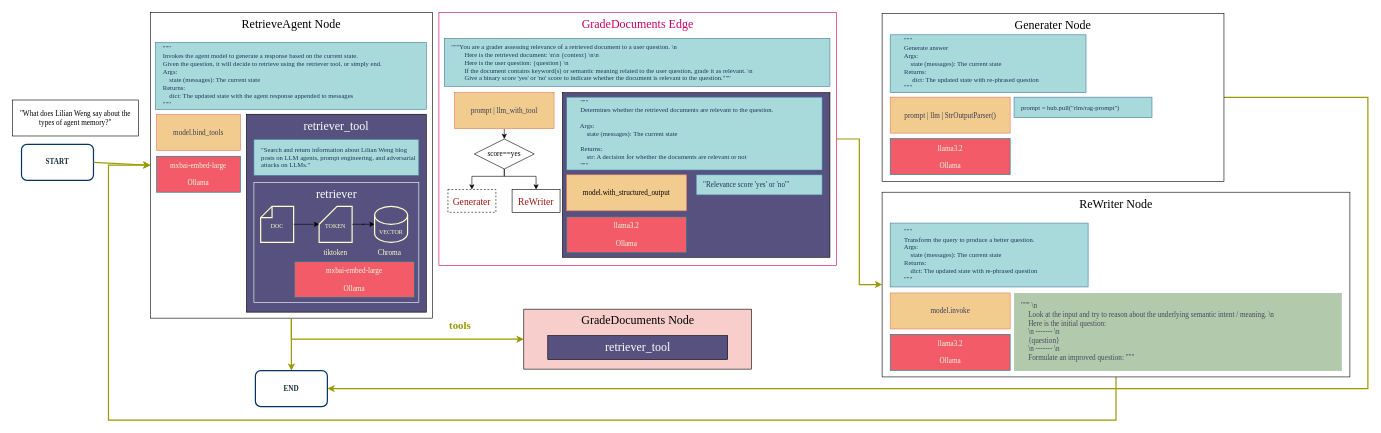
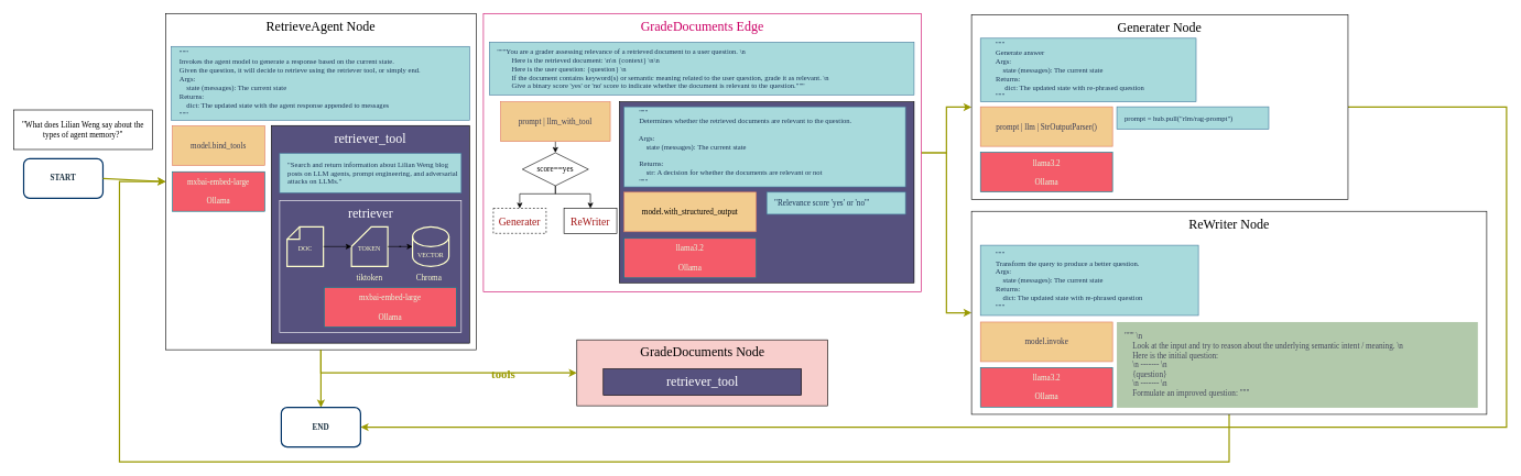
+ <mxCell id="2" style="edgeStyle=orthogonalEdgeStyle;rounded=0;orthogonalLoop=1;jettySize=auto;html=1;exitX=1;exitY=0.5;exitDx=0;exitDy=0;entryX=0;entryY=0.5;entryDx=0;entryDy=0;strokeWidth=2;strokeColor=#999900;fontFamily=Poppins;" edge="1" parent="1" source="4" target="12"><mxGeometry relative="1" as="geometry" /></mxCell>
- <mxCell id="40" value="tools" style="text;html=1;align=center;verticalAlign=middle;resizable=0;points=[];autosize=1;strokeColor=none;fillColor=none;fontColor=#999900;fontFamily=Poppins;fontStyle=1;fontSize=18;" vertex="1" parent="1"><mxGeometry x="731" y="522" width="70" height="40" as="geometry" /></mxCell>
+ <mxCell id="40" value="tools" style="text;html=1;align=center;verticalAlign=middle;resizable=0;points=[];autosize=1;strokeColor=none;fillColor=none;fontColor=#999900;fontFamily=Poppins;fontStyle=1;fontSize=18;" vertex="1" parent="1"><mxGeometry x="726" y="547" width="70" height="40" as="geometry" /></mxCell>
